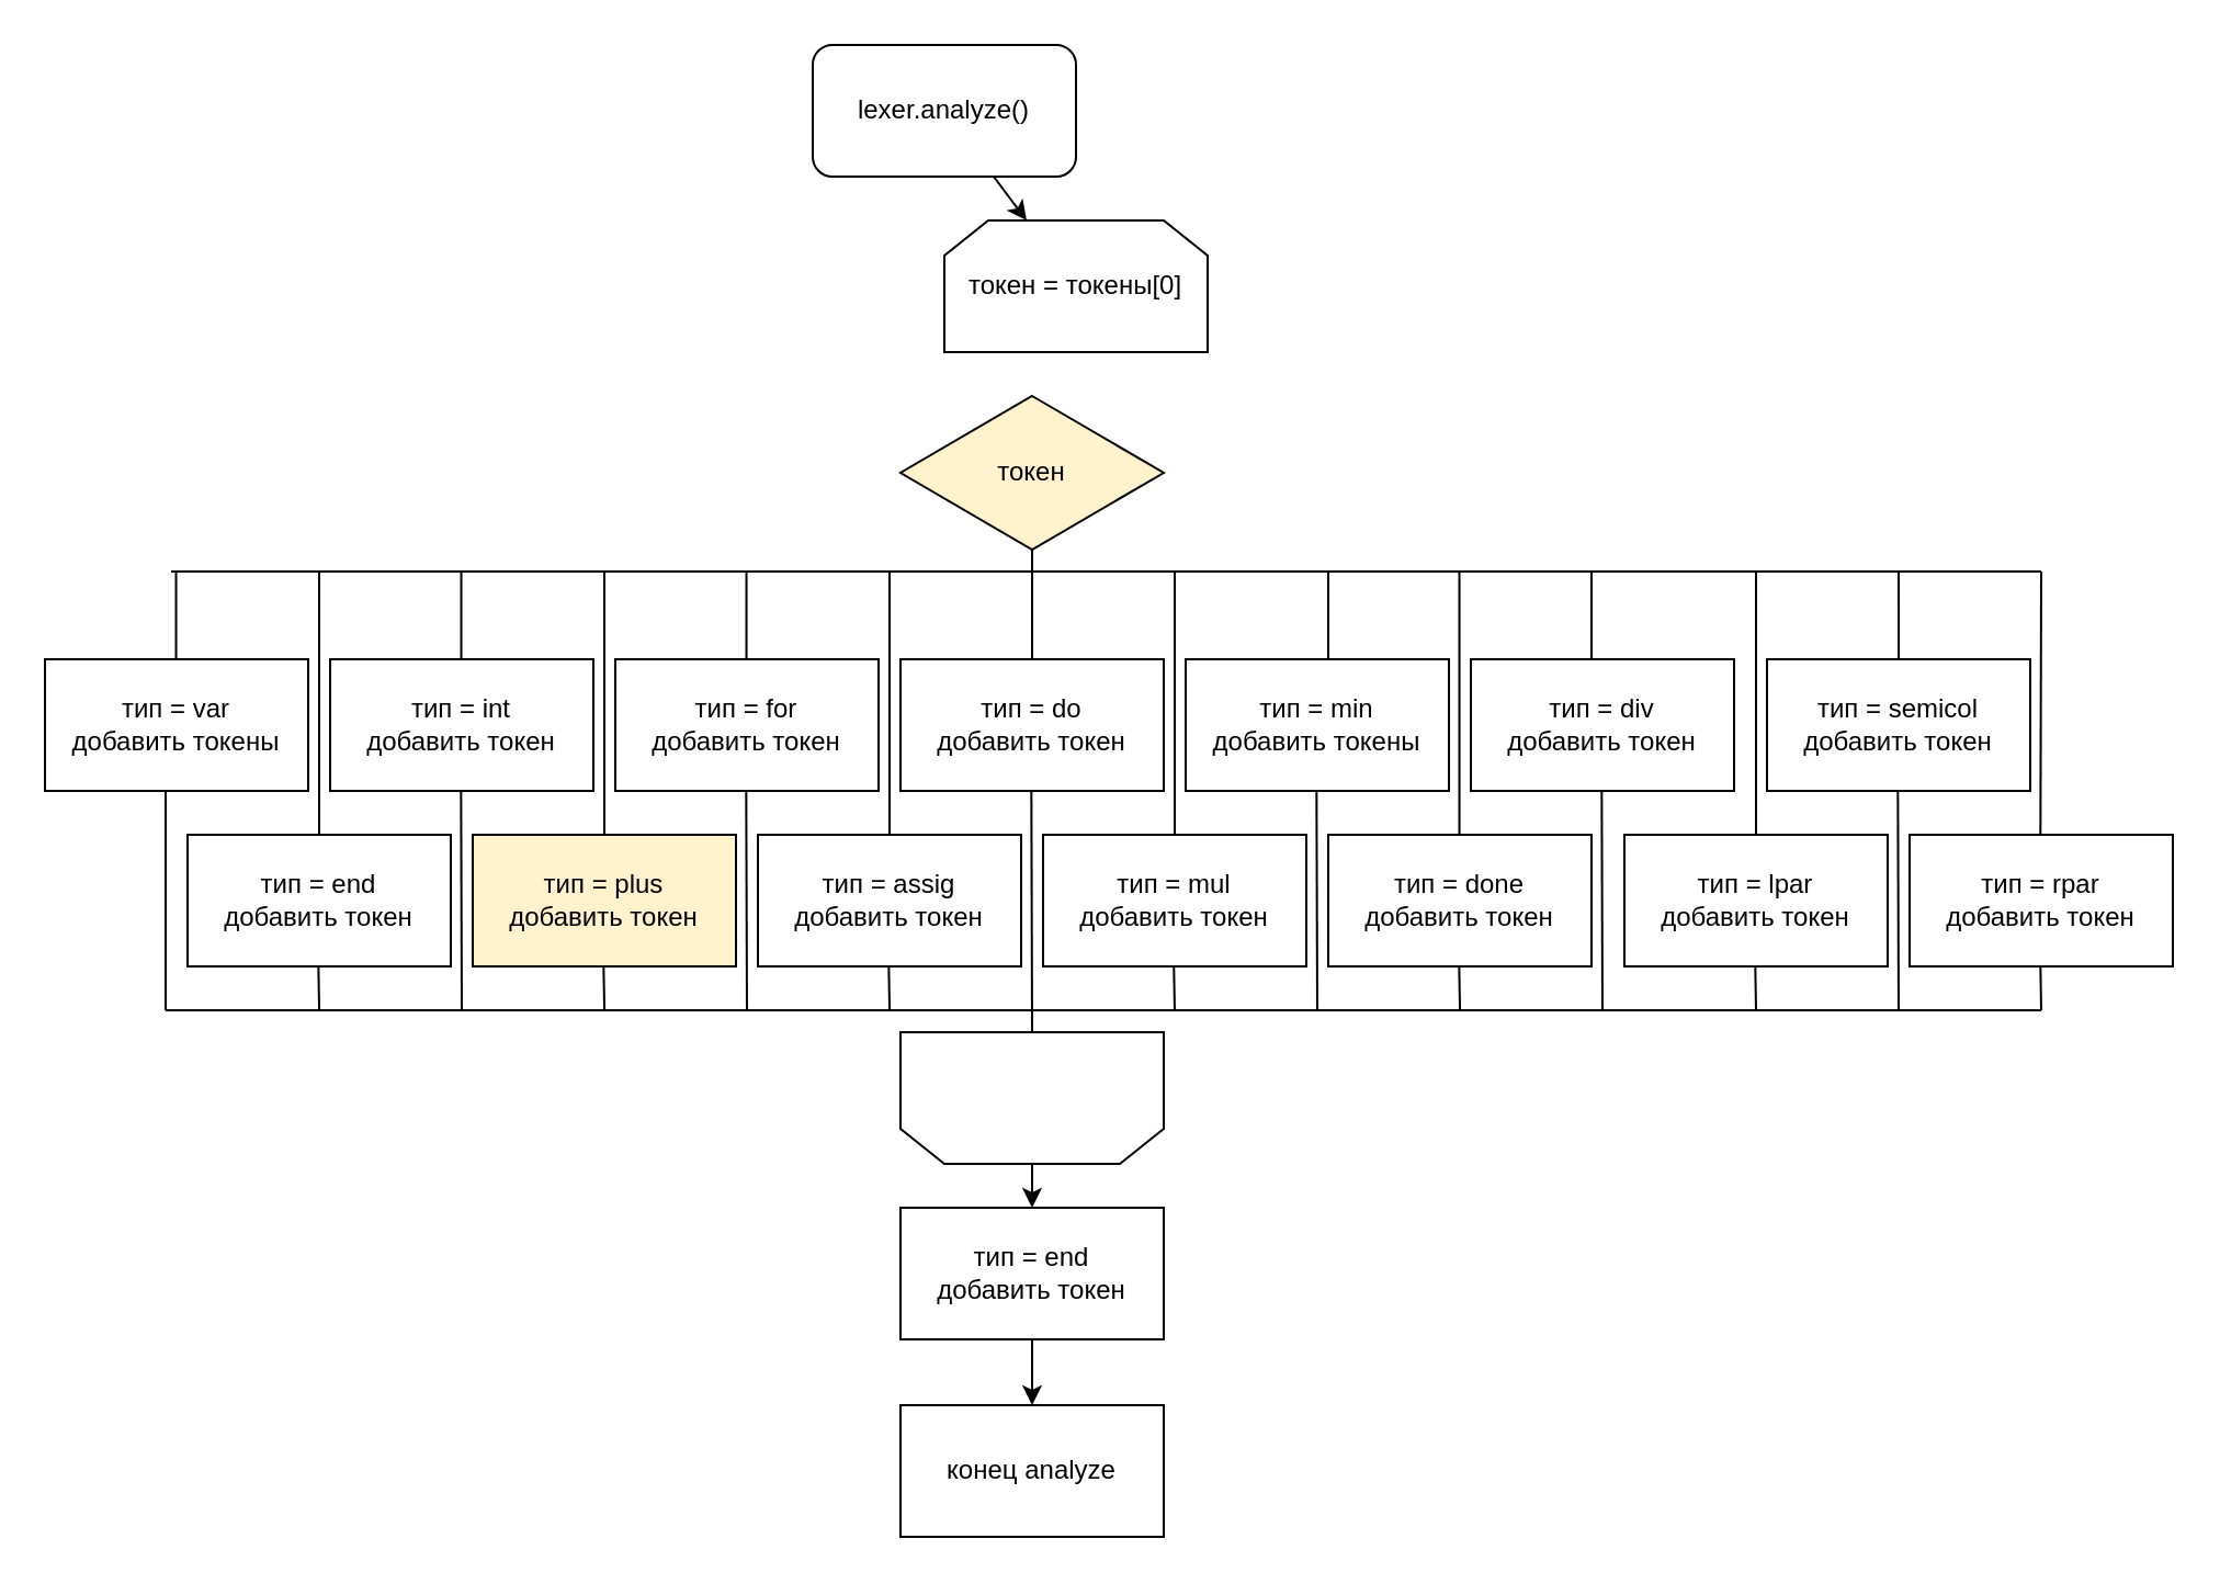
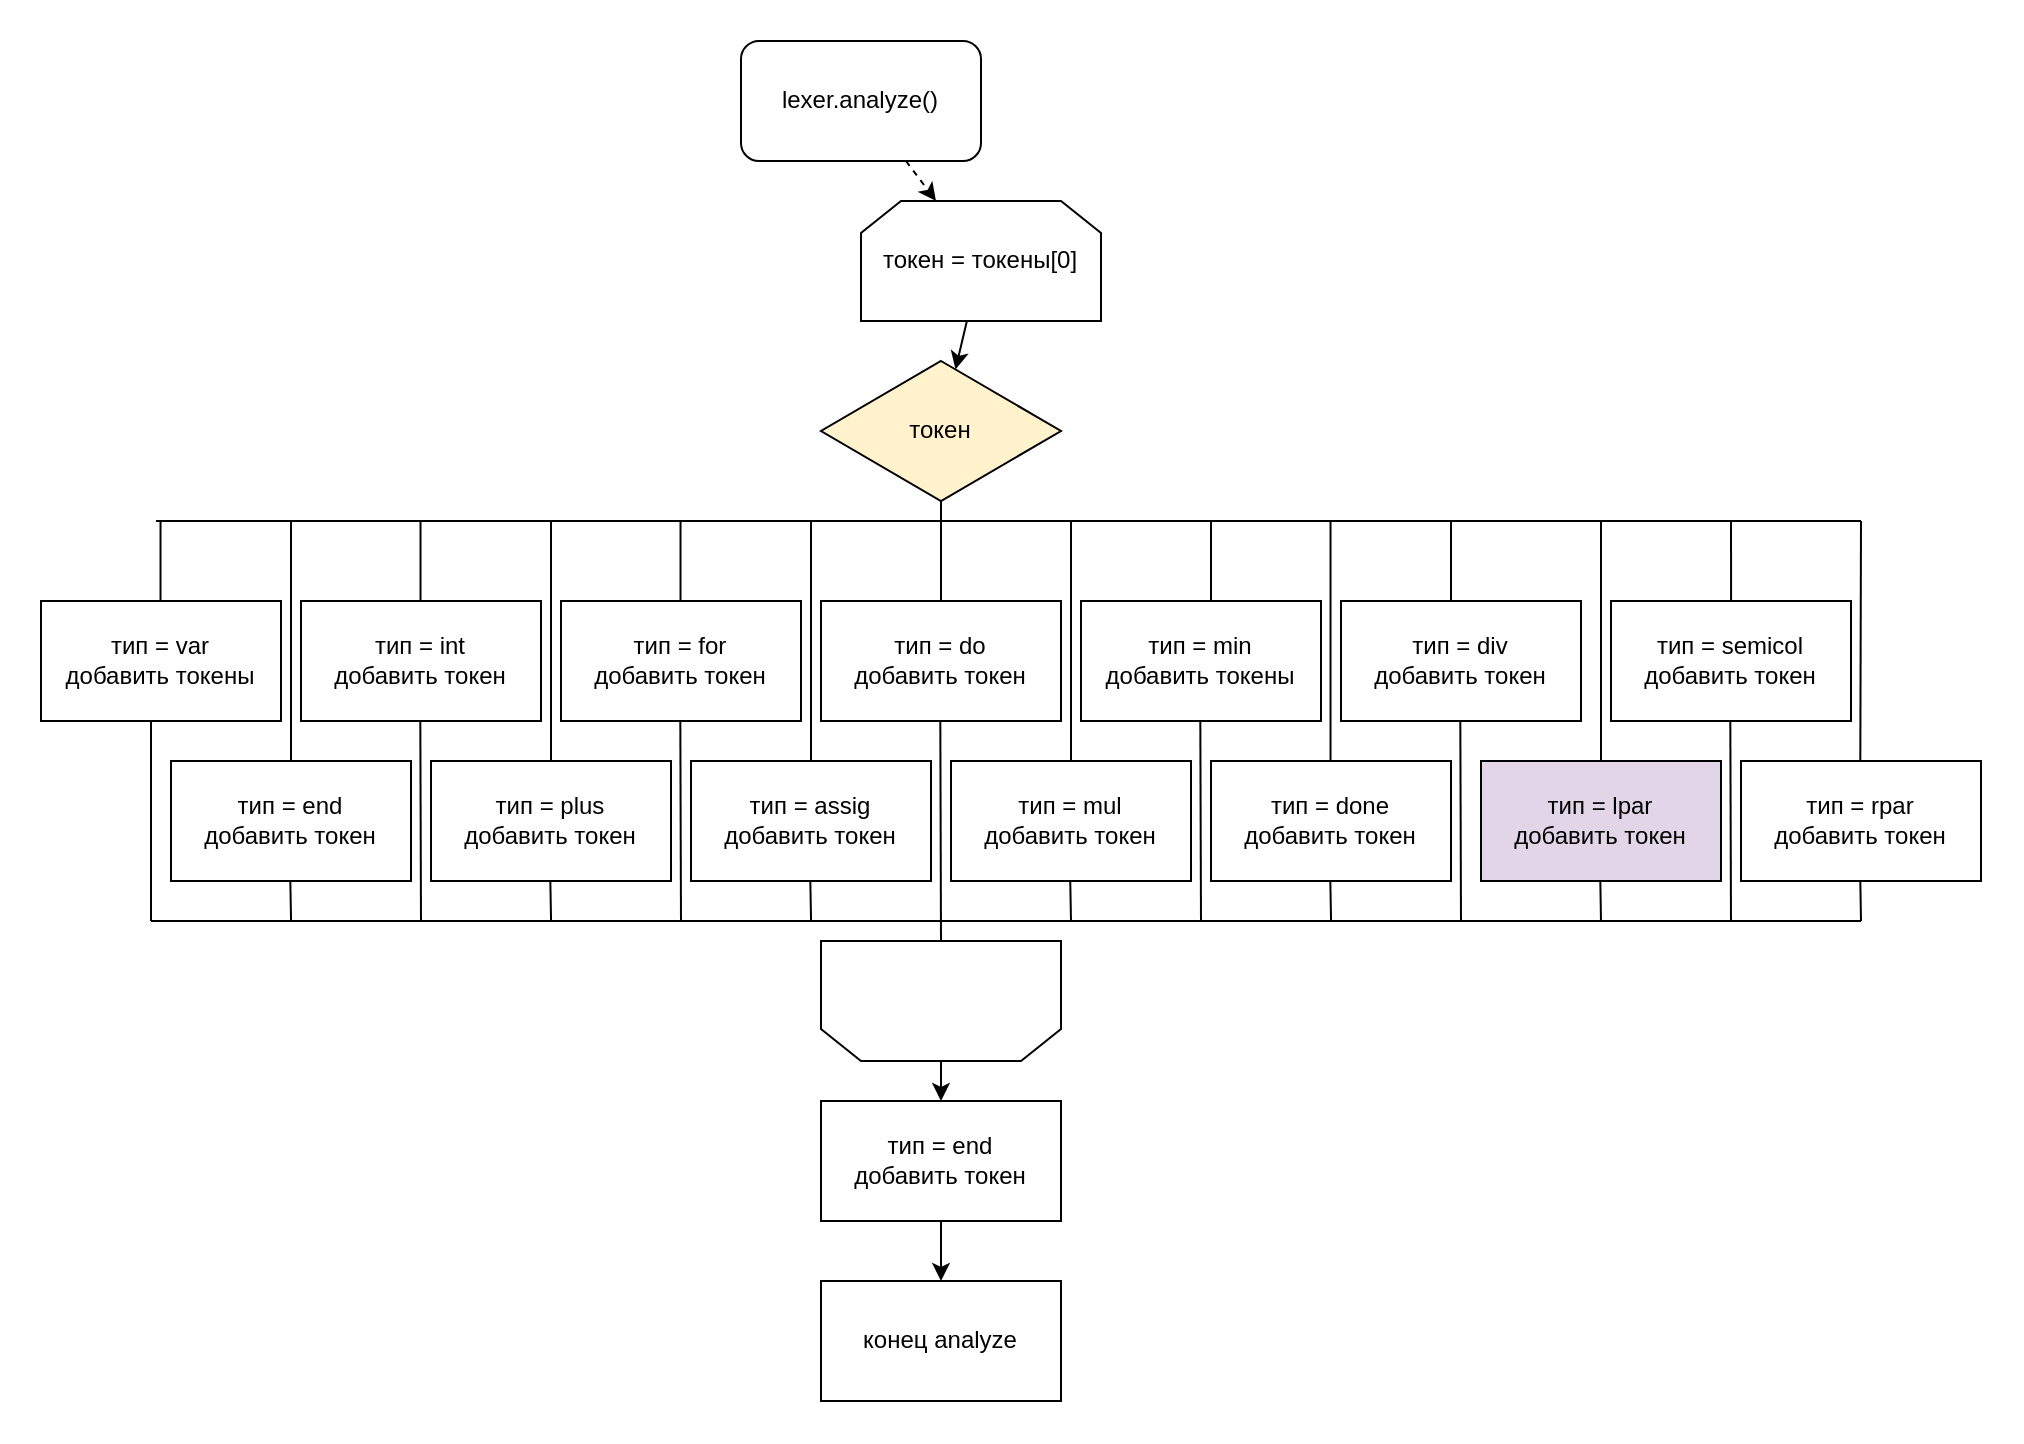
- <mxCell id="3" style="edgeStyle=none;html=1;" edge="1" parent="1" source="4" target="8"><mxGeometry relative="1" as="geometry" /></mxCell>
+ <mxCell id="3" style="edgeStyle=none;html=1;dashed=1;" edge="1" parent="1" source="4" target="8"><mxGeometry relative="1" as="geometry" /></mxCell>
+ <mxCell id="7" style="edgeStyle=none;html=1;" edge="1" parent="1" source="8" target="11"><mxGeometry relative="1" as="geometry" /></mxCell>
- <mxCell id="18" value="тип = plus&lt;br&gt;добавить токен" style="rounded=0;whiteSpace=wrap;html=1;fillColor=#fff2cc;" vertex="1" parent="1"><mxGeometry x="215" y="380" width="120" height="60" as="geometry" /></mxCell>
+ <mxCell id="18" value="тип = plus&lt;br&gt;добавить токен" style="rounded=0;whiteSpace=wrap;html=1;" vertex="1" parent="1"><mxGeometry x="215" y="380" width="120" height="60" as="geometry" /></mxCell>
- <mxCell id="46" value="тип = lpar&lt;br&gt;добавить токен" style="rounded=0;whiteSpace=wrap;html=1;" vertex="1" parent="1"><mxGeometry x="740" y="380" width="120" height="60" as="geometry" /></mxCell>
+ <mxCell id="46" value="тип = lpar&lt;br&gt;добавить токен" style="rounded=0;whiteSpace=wrap;html=1;fillColor=#e1d5e7;" vertex="1" parent="1"><mxGeometry x="740" y="380" width="120" height="60" as="geometry" /></mxCell>
